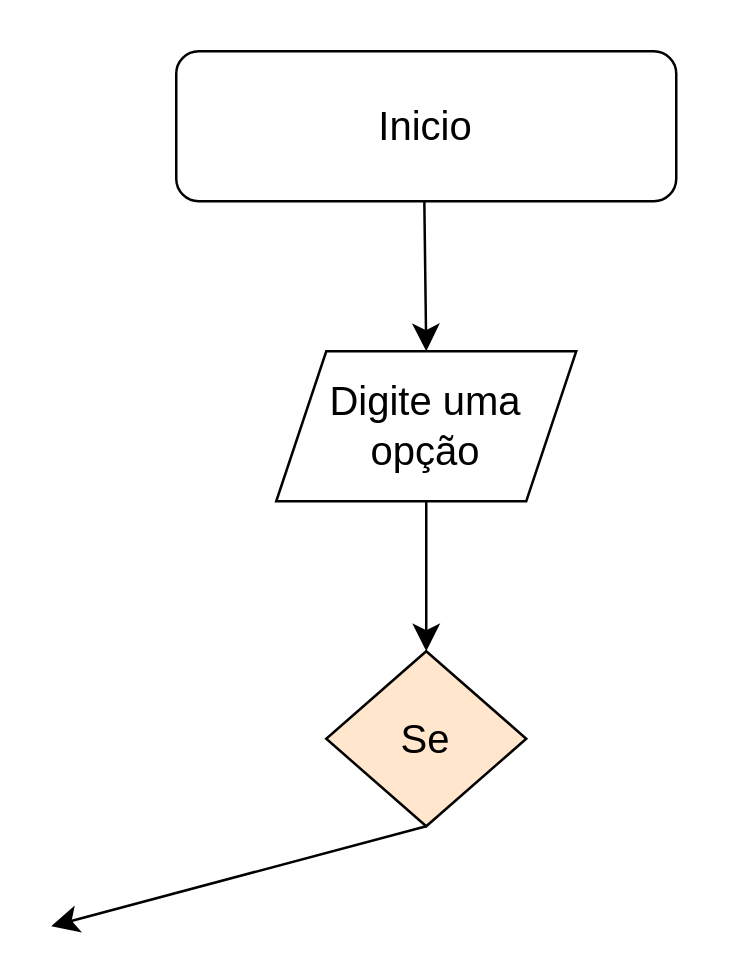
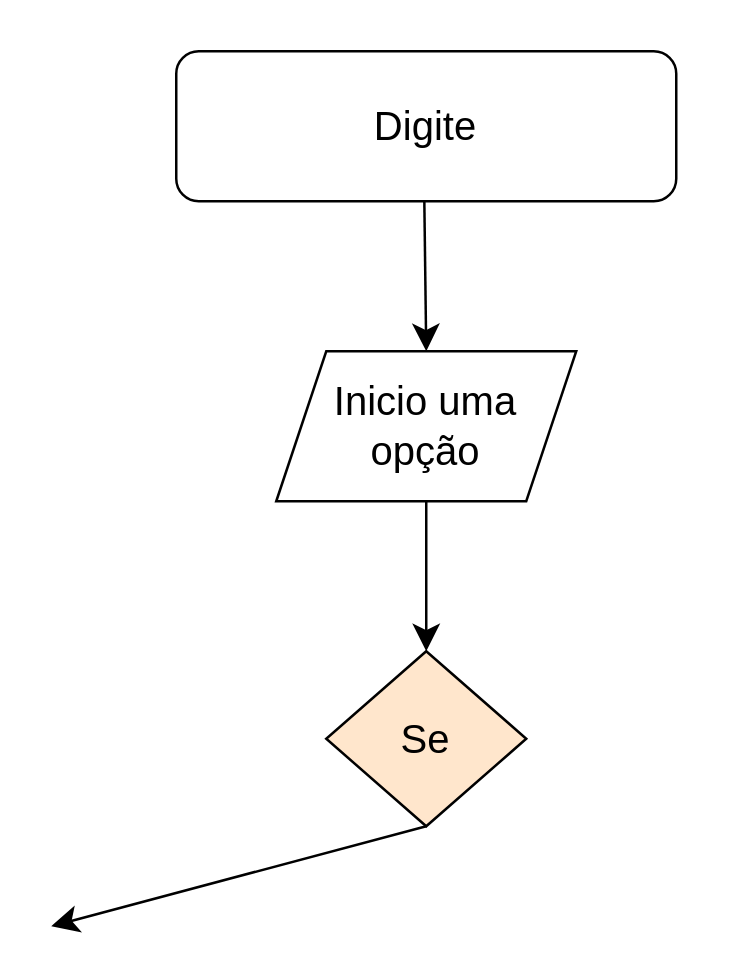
- <mxCell id="2" value="Inicio" style="rounded=1;whiteSpace=wrap;html=1;fontSize=16;" vertex="1" parent="1"><mxGeometry x="70" y="20" width="200" height="60" as="geometry" /></mxCell>
+ <mxCell id="2" value="Digite" style="rounded=1;whiteSpace=wrap;html=1;fontSize=16;" vertex="1" parent="1"><mxGeometry x="70" y="20" width="200" height="60" as="geometry" /></mxCell>
- <mxCell id="3" value="Digite uma opção" style="shape=parallelogram;perimeter=parallelogramPerimeter;whiteSpace=wrap;html=1;fixedSize=1;fontSize=16;" vertex="1" parent="1"><mxGeometry x="110" y="140" width="120" height="60" as="geometry" /></mxCell>
+ <mxCell id="3" value="Inicio uma opção" style="shape=parallelogram;perimeter=parallelogramPerimeter;whiteSpace=wrap;html=1;fixedSize=1;fontSize=16;" vertex="1" parent="1"><mxGeometry x="110" y="140" width="120" height="60" as="geometry" /></mxCell>
